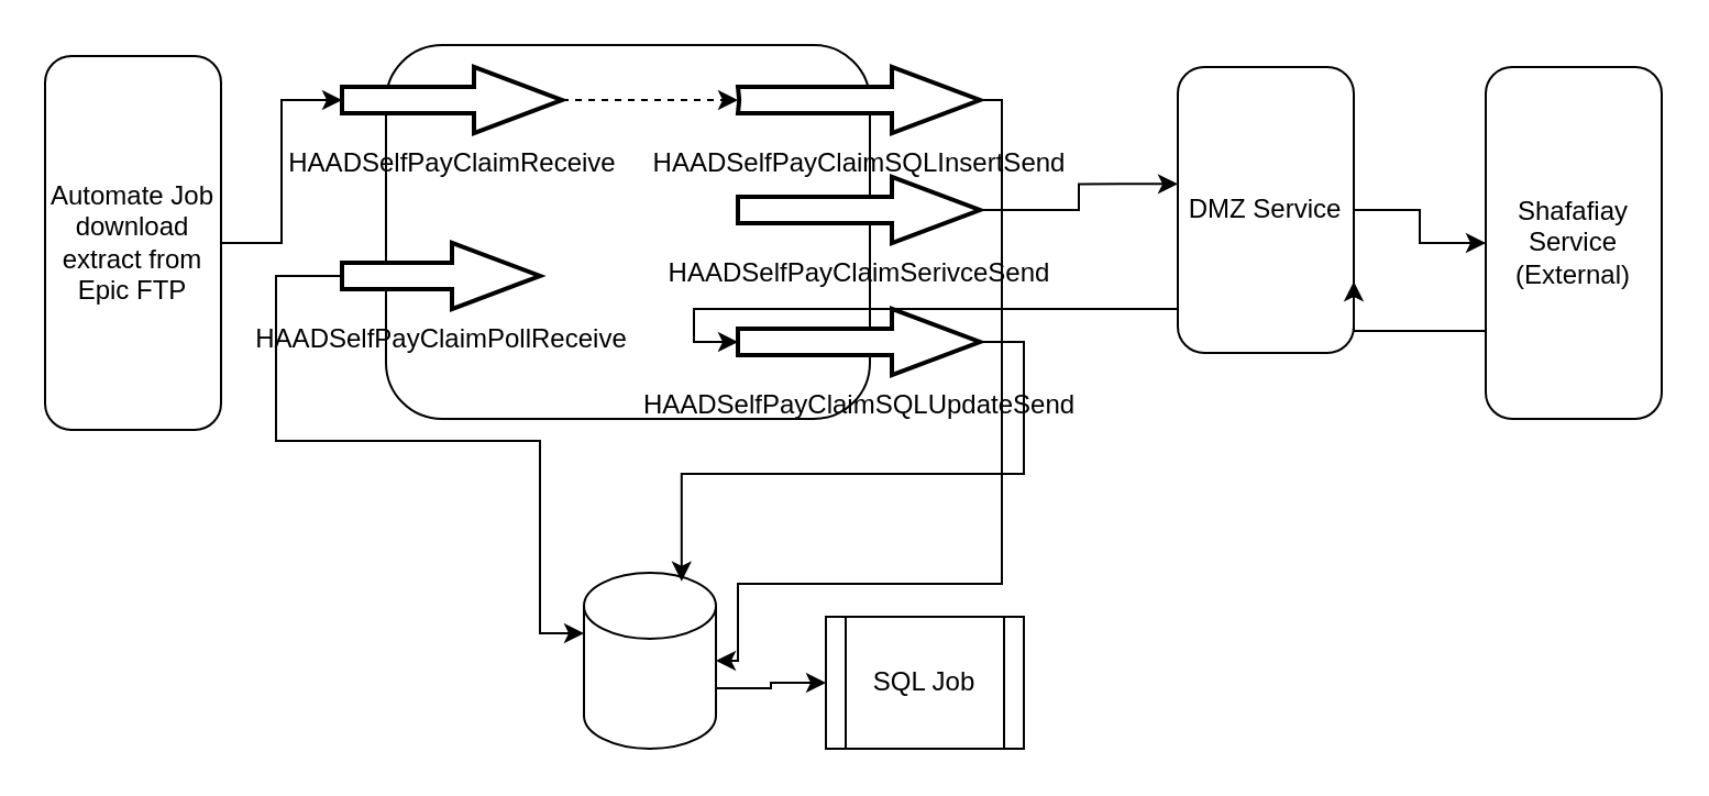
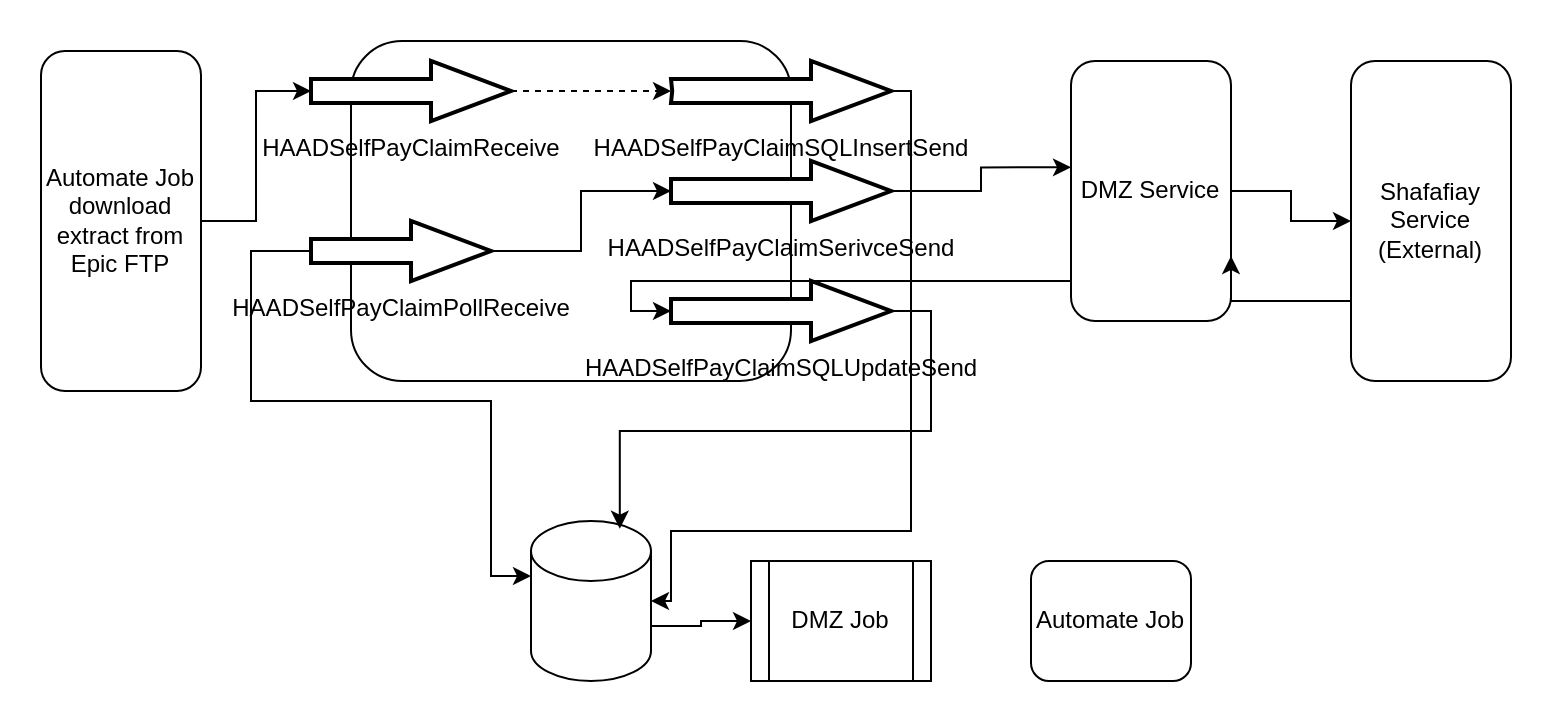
+ <mxCell id="20" style="edgeStyle=orthogonalEdgeStyle;rounded=0;orthogonalLoop=1;jettySize=auto;html=1;exitX=1;exitY=0.5;exitDx=0;exitDy=0;exitPerimeter=0;entryX=0;entryY=0.5;entryDx=0;entryDy=0;entryPerimeter=0;" parent="1" source="22" target="10" edge="1"><mxGeometry relative="1" as="geometry" /></mxCell>
- <mxCell id="18" value="SQL Job" style="shape=process;whiteSpace=wrap;html=1;backgroundOutline=1;" parent="1" vertex="1"><mxGeometry x="375" y="280" width="90" height="60" as="geometry" /></mxCell>
+ <mxCell id="18" value="DMZ Job" style="shape=process;whiteSpace=wrap;html=1;backgroundOutline=1;" parent="1" vertex="1"><mxGeometry x="375" y="280" width="90" height="60" as="geometry" /></mxCell>
+ <mxCell id="19" value="Automate Job" style="rounded=1;whiteSpace=wrap;html=1;" parent="1" vertex="1"><mxGeometry x="515" y="280" width="80" height="60" as="geometry" /></mxCell>
